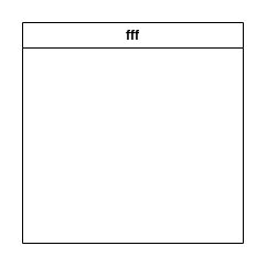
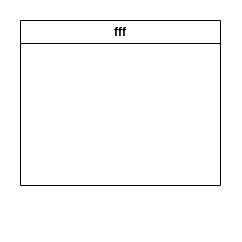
- <mxCell id="2" value="fff" style="swimlane;whiteSpace=wrap;html=1;" parent="1" vertex="1"><mxGeometry x="20" y="20" width="200" height="200" as="geometry" /></mxCell>
+ <mxCell id="2" value="fff" style="swimlane;whiteSpace=wrap;html=1;" parent="1" vertex="1"><mxGeometry x="20" y="20" width="200" height="165" as="geometry" /></mxCell>
